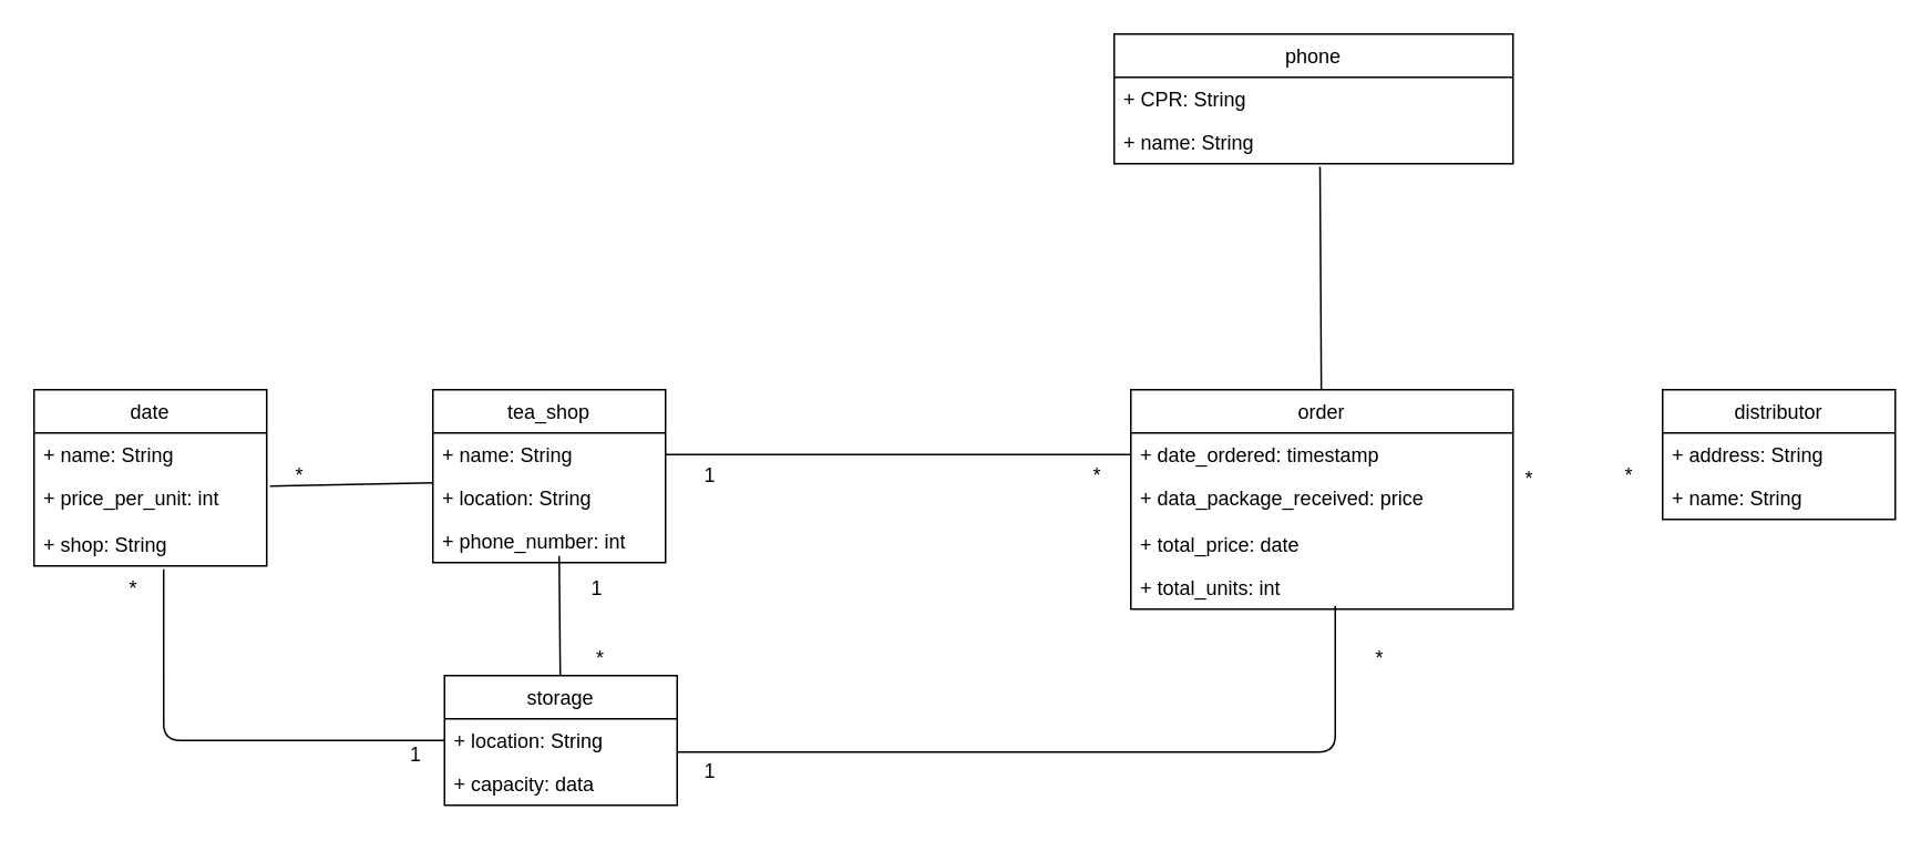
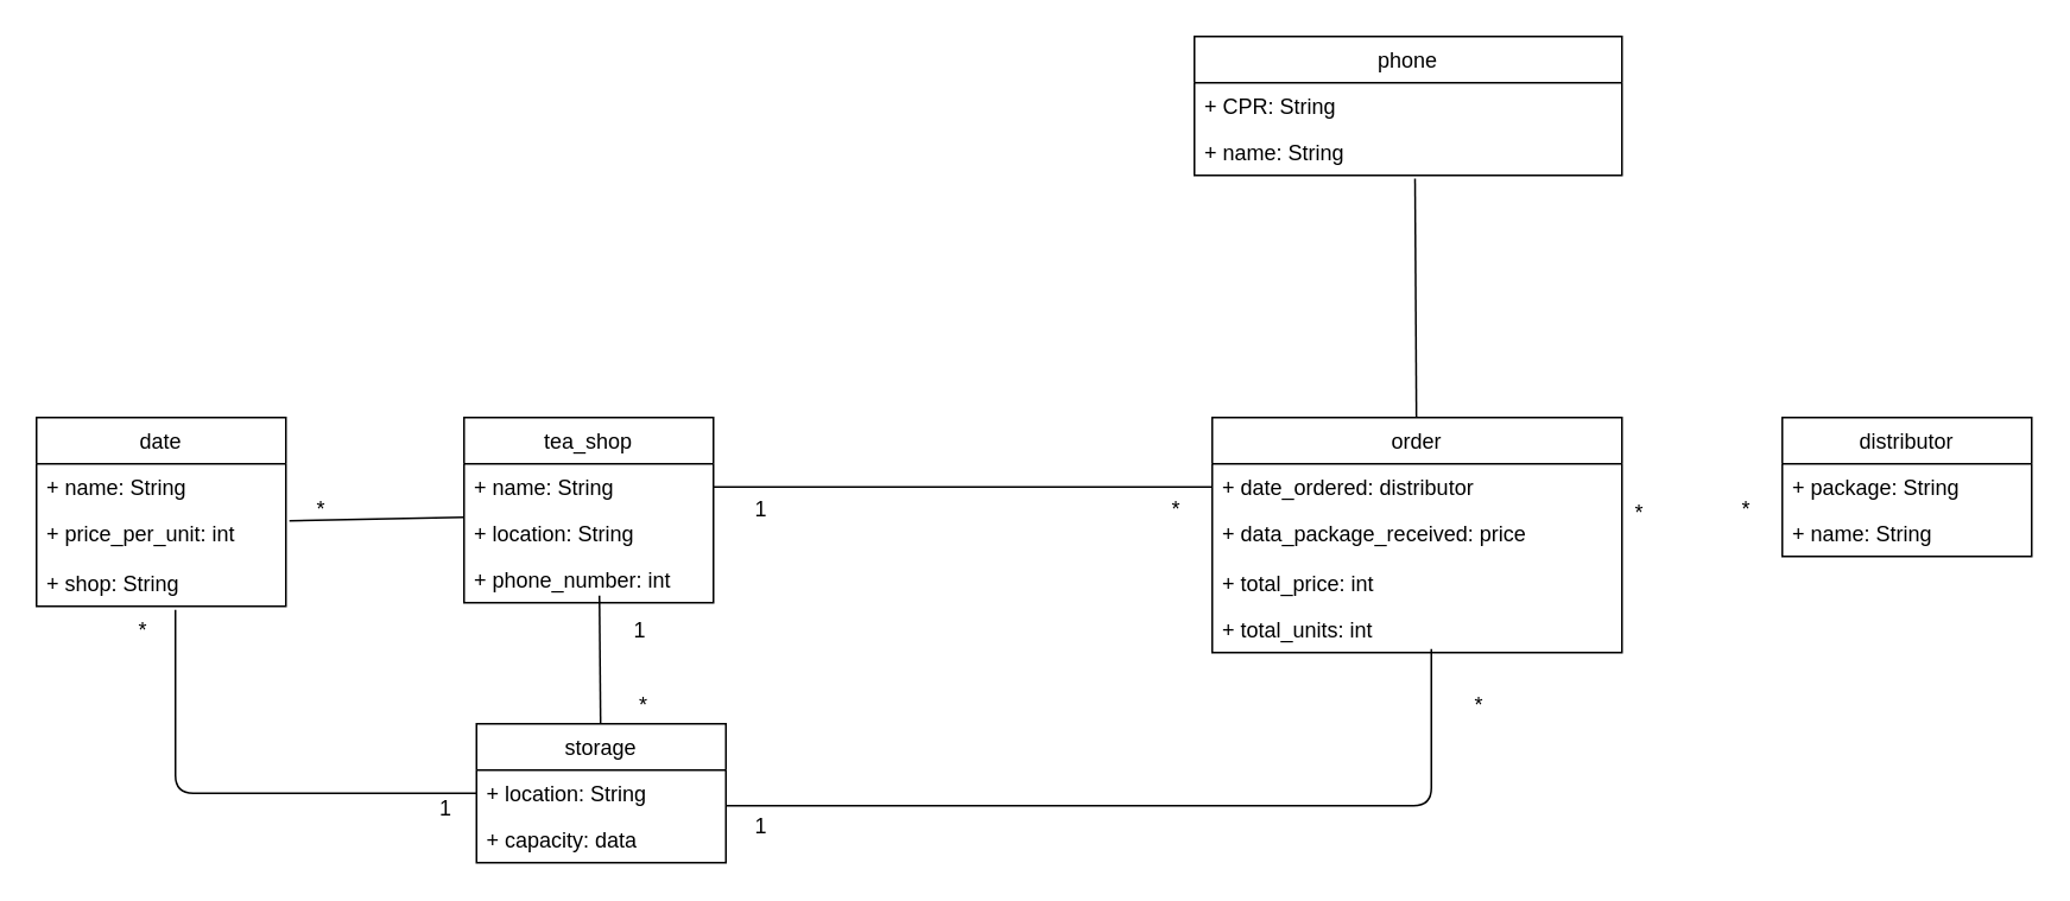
- <mxCell id="6" value="+ date_ordered: timestamp" style="text;strokeColor=none;fillColor=none;align=left;verticalAlign=top;spacingLeft=4;spacingRight=4;overflow=hidden;rotatable=0;points=[[0,0.5],[1,0.5]];portConstraint=eastwest;" vertex="1" parent="5"><mxGeometry y="26" width="230" height="26" as="geometry" /></mxCell>
+ <mxCell id="6" value="+ date_ordered: distributor" style="text;strokeColor=none;fillColor=none;align=left;verticalAlign=top;spacingLeft=4;spacingRight=4;overflow=hidden;rotatable=0;points=[[0,0.5],[1,0.5]];portConstraint=eastwest;" vertex="1" parent="5"><mxGeometry y="26" width="230" height="26" as="geometry" /></mxCell>
- <mxCell id="3" value="+ address: String" style="text;strokeColor=none;fillColor=none;align=left;verticalAlign=top;spacingLeft=4;spacingRight=4;overflow=hidden;rotatable=0;points=[[0,0.5],[1,0.5]];portConstraint=eastwest;" vertex="1" parent="2"><mxGeometry y="26" width="140" height="26" as="geometry" /></mxCell>
+ <mxCell id="3" value="+ package: String" style="text;strokeColor=none;fillColor=none;align=left;verticalAlign=top;spacingLeft=4;spacingRight=4;overflow=hidden;rotatable=0;points=[[0,0.5],[1,0.5]];portConstraint=eastwest;" vertex="1" parent="2"><mxGeometry y="26" width="140" height="26" as="geometry" /></mxCell>
- <mxCell id="8" value="+ total_price: date" style="text;strokeColor=none;fillColor=none;align=left;verticalAlign=top;spacingLeft=4;spacingRight=4;overflow=hidden;rotatable=0;points=[[0,0.5],[1,0.5]];portConstraint=eastwest;" vertex="1" parent="5"><mxGeometry y="80" width="230" height="26" as="geometry" /></mxCell>
+ <mxCell id="8" value="+ total_price: int" style="text;strokeColor=none;fillColor=none;align=left;verticalAlign=top;spacingLeft=4;spacingRight=4;overflow=hidden;rotatable=0;points=[[0,0.5],[1,0.5]];portConstraint=eastwest;" vertex="1" parent="5"><mxGeometry y="80" width="230" height="26" as="geometry" /></mxCell>
